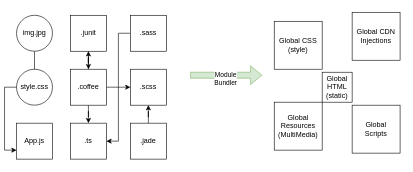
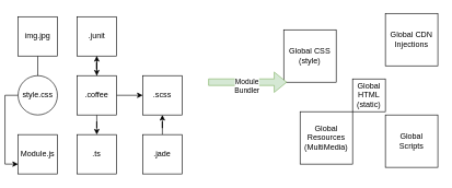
- <mxCell id="3" value="img.jpg" style="ellipse;whiteSpace=wrap;html=1;" vertex="1" parent="1"><mxGeometry x="20" y="25" width="60" height="60" as="geometry" /></mxCell>
+ <mxCell id="3" value="img.jpg" style="rounded=0;whiteSpace=wrap;html=1;" vertex="1" parent="1"><mxGeometry x="20" y="25" width="60" height="60" as="geometry" /></mxCell>
- <mxCell id="18" value=".sass" style="whiteSpace=wrap;html=1;aspect=fixed;" vertex="1" parent="1"><mxGeometry x="210" y="25" width="60" height="60" as="geometry" /></mxCell>
- <mxCell id="7" value="Global CSS&lt;div&gt;(style)&lt;/div&gt;" style="whiteSpace=wrap;html=1;aspect=fixed;" vertex="1" parent="1"><mxGeometry x="450" y="35" width="80" height="80" as="geometry" /></mxCell>
+ <mxCell id="7" value="Global CSS&lt;div&gt;(style)&lt;/div&gt;" style="whiteSpace=wrap;html=1;aspect=fixed;" vertex="1" parent="1"><mxGeometry x="425" y="45" width="80" height="80" as="geometry" /></mxCell>
- <mxCell id="17" style="edgeStyle=orthogonalEdgeStyle;rounded=0;orthogonalLoop=1;jettySize=auto;html=1;entryX=1;entryY=0.5;entryDx=0;entryDy=0;" edge="1" parent="1" source="18" target="16"><mxGeometry relative="1" as="geometry" /></mxCell>
- <mxCell id="5" value="App.js" style="rounded=0;whiteSpace=wrap;html=1;" vertex="1" parent="1"><mxGeometry x="20" y="205" width="60" height="60" as="geometry" /></mxCell>
+ <mxCell id="5" value="Module.js" style="rounded=0;whiteSpace=wrap;html=1;" vertex="1" parent="1"><mxGeometry x="20" y="205" width="60" height="60" as="geometry" /></mxCell>
